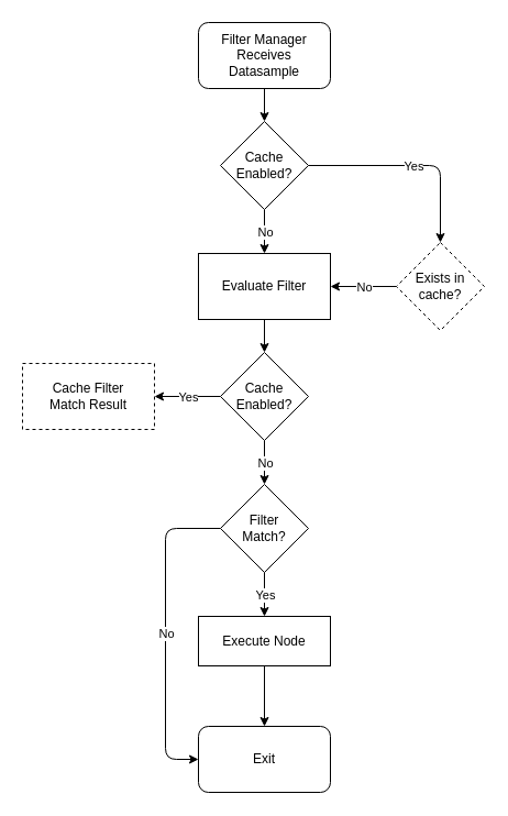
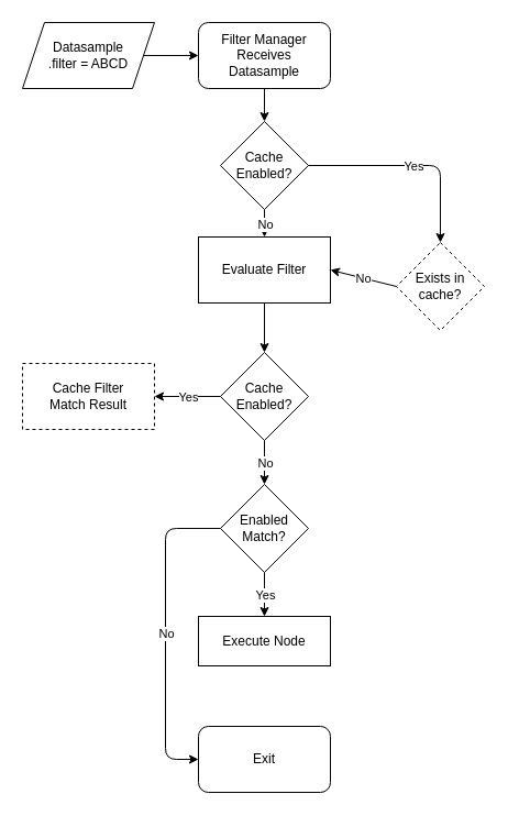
+ <mxCell id="2" value="Datasample&lt;br&gt;.filter = ABCD" style="shape=parallelogram;perimeter=parallelogramPerimeter;whiteSpace=wrap;html=1;fixedSize=1;" parent="1" vertex="1"><mxGeometry x="20" y="20" width="120" height="60" as="geometry" /></mxCell>
+ <mxCell id="8" value="" style="endArrow=classic;html=1;exitX=1;exitY=0.5;exitDx=0;exitDy=0;entryX=0;entryY=0.5;entryDx=0;entryDy=0;" parent="1" source="2" target="15" edge="1"><mxGeometry width="50" height="50" relative="1" as="geometry"><mxPoint x="210" y="320" as="sourcePoint" /><mxPoint x="150" y="50" as="targetPoint" /></mxGeometry></mxCell>
- <mxCell id="5" value="Evaluate Filter" style="rounded=0;whiteSpace=wrap;html=1;" parent="1" vertex="1"><mxGeometry x="180" y="230" width="120" height="60" as="geometry" /></mxCell>
+ <mxCell id="5" value="Evaluate Filter" style="rounded=0;whiteSpace=wrap;html=1;" parent="1" vertex="1"><mxGeometry x="180" y="215" width="120" height="60" as="geometry" /></mxCell>
- <mxCell id="4" value="Filter&lt;br&gt;Match?" style="rhombus;whiteSpace=wrap;html=1;" parent="1" vertex="1"><mxGeometry x="200" y="440" width="80" height="80" as="geometry" /></mxCell>
+ <mxCell id="4" value="Enabled&lt;br&gt;Match?" style="rhombus;whiteSpace=wrap;html=1;" parent="1" vertex="1"><mxGeometry x="200" y="440" width="80" height="80" as="geometry" /></mxCell>
- <mxCell id="14" value="" style="endArrow=classic;html=1;exitX=0.5;exitY=1;exitDx=0;exitDy=0;entryX=0.5;entryY=0;entryDx=0;entryDy=0;" parent="1" source="9" target="7" edge="1"><mxGeometry width="50" height="50" relative="1" as="geometry"><mxPoint x="200" y="570" as="sourcePoint" /><mxPoint x="250" y="520" as="targetPoint" /></mxGeometry></mxCell>
